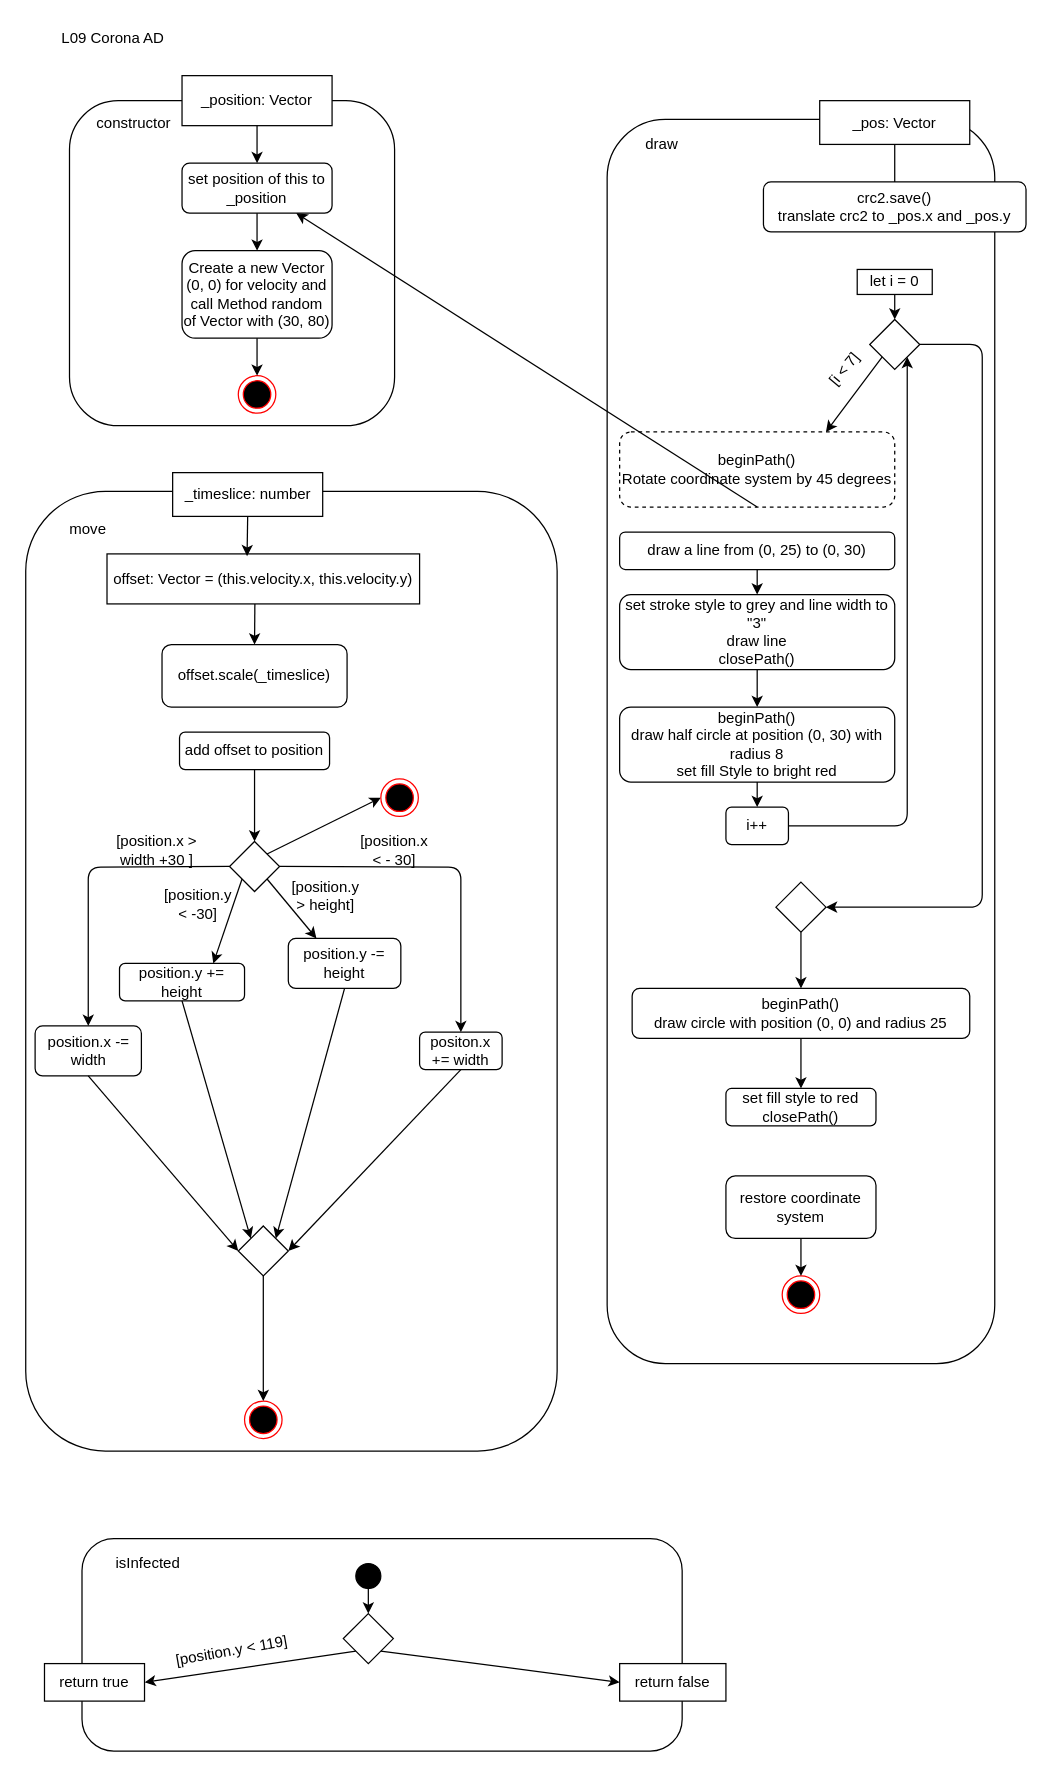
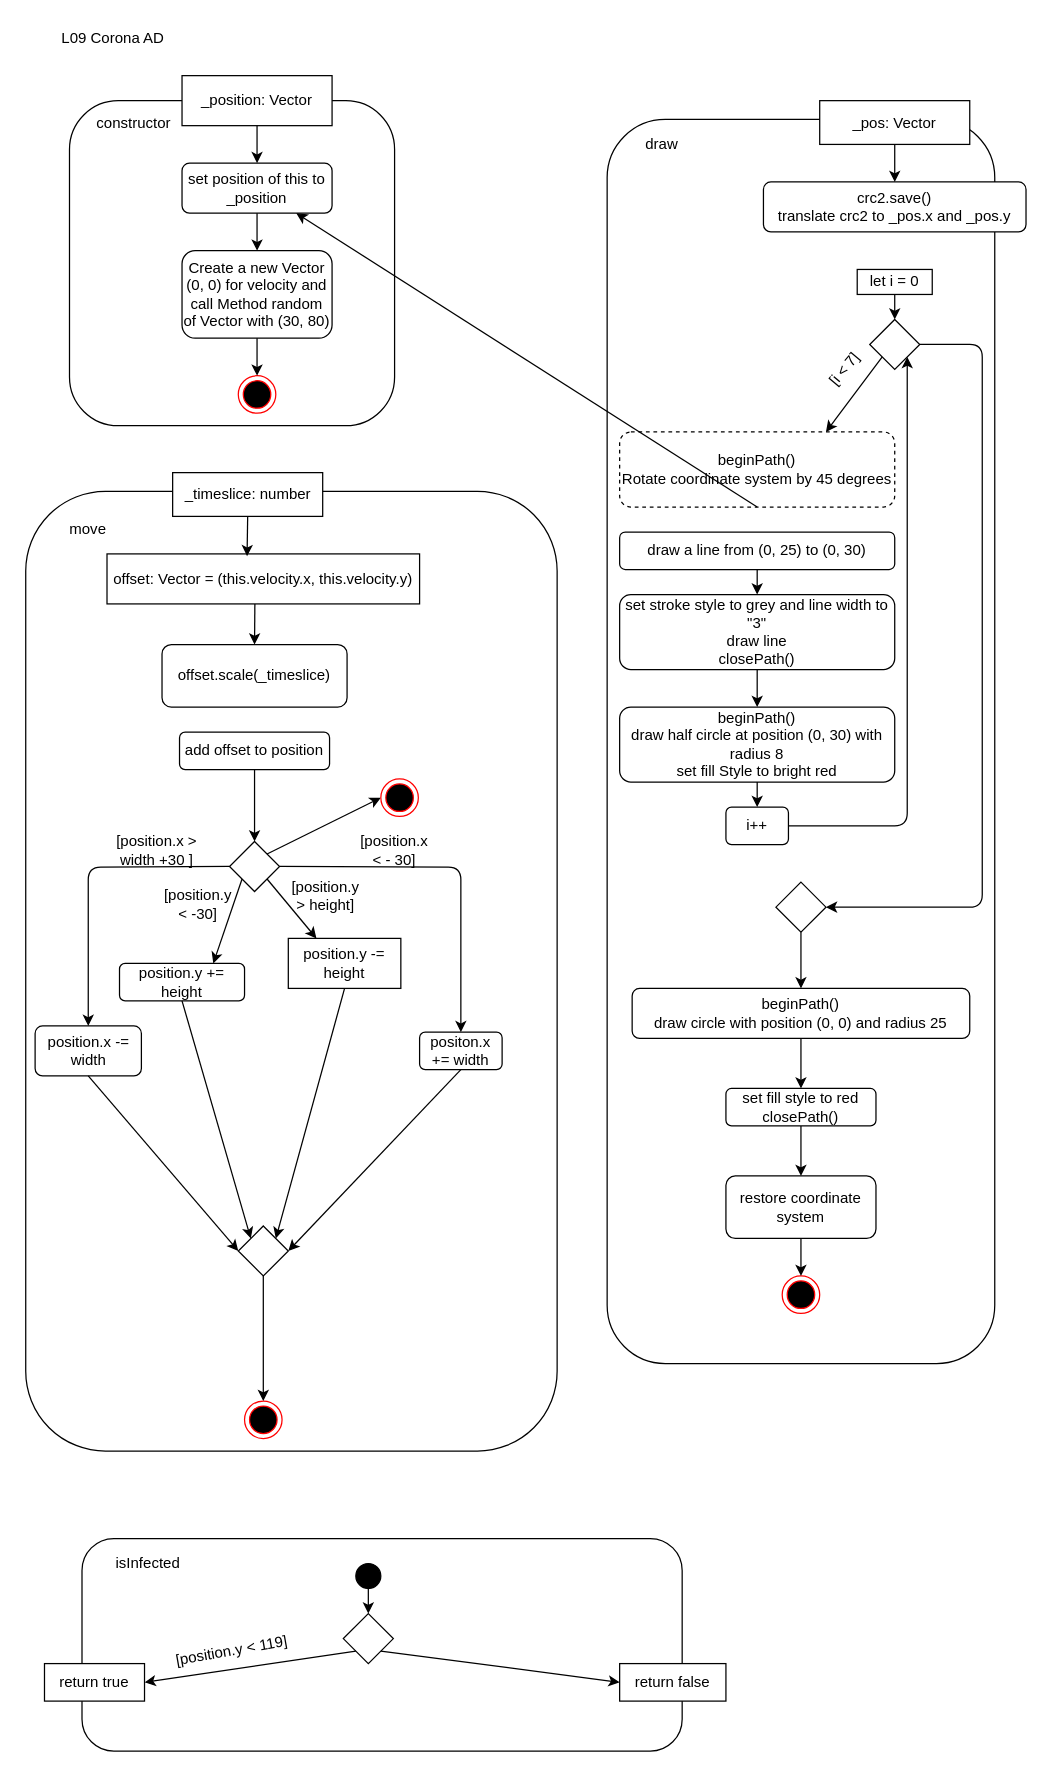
- <mxCell id="18" value="" style="endArrow=none;html=1;exitX=0.5;exitY=1;exitDx=0;exitDy=0;entryX=0.5;entryY=0;entryDx=0;entryDy=0;" edge="1" parent="1" source="13" target="15"><mxGeometry width="50" height="50" relative="1" as="geometry"><mxPoint x="525" y="75" as="sourcePoint" /><mxPoint x="575" y="25" as="targetPoint" /></mxGeometry></mxCell>
+ <mxCell id="18" value="" style="endArrow=classic;html=1;exitX=0.5;exitY=1;exitDx=0;exitDy=0;entryX=0.5;entryY=0;entryDx=0;entryDy=0;" edge="1" parent="1" source="13" target="15"><mxGeometry width="50" height="50" relative="1" as="geometry"><mxPoint x="525" y="75" as="sourcePoint" /><mxPoint x="575" y="25" as="targetPoint" /></mxGeometry></mxCell>
- <mxCell id="50" value="position.y -= height" style="rounded=1;whiteSpace=wrap;html=1;" vertex="1" parent="1"><mxGeometry x="230" y="750" width="90" height="40" as="geometry" /></mxCell>
+ <mxCell id="50" value="position.y -= height" style="whiteSpace=wrap;html=1;rounded=0;" vertex="1" parent="1"><mxGeometry x="230" y="750" width="90" height="40" as="geometry" /></mxCell>
+ <mxCell id="39" value="" style="endArrow=classic;html=1;exitX=0.5;exitY=1;exitDx=0;exitDy=0;entryX=0.5;entryY=0;entryDx=0;entryDy=0;" edge="1" parent="1" source="35" target="36"><mxGeometry width="50" height="50" relative="1" as="geometry"><mxPoint x="375" y="970" as="sourcePoint" /><mxPoint x="425" y="920" as="targetPoint" /></mxGeometry></mxCell>
